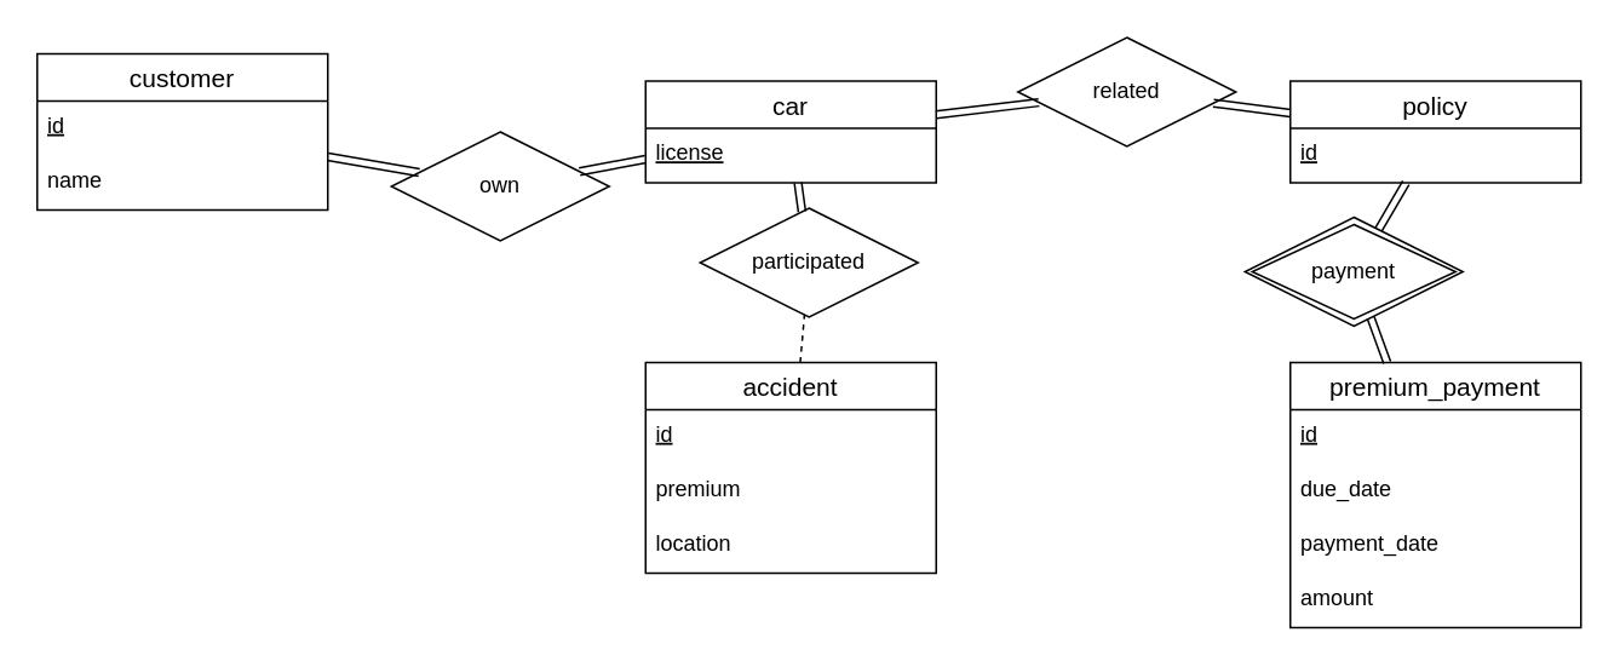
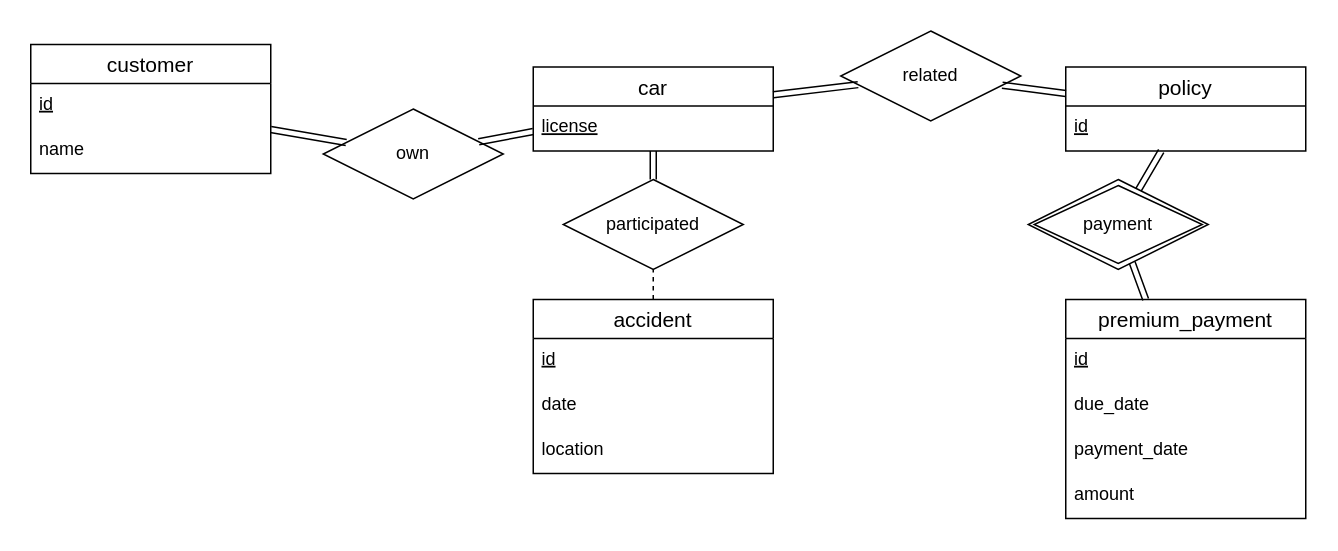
- <mxCell id="8" value="participated" style="shape=rhombus;perimeter=rhombusPerimeter;whiteSpace=wrap;html=1;align=center;" vertex="1" parent="1"><mxGeometry x="385" y="114" width="120" height="60" as="geometry" /></mxCell>
+ <mxCell id="8" value="participated" style="shape=rhombus;perimeter=rhombusPerimeter;whiteSpace=wrap;html=1;align=center;" vertex="1" parent="1"><mxGeometry x="375" y="119" width="120" height="60" as="geometry" /></mxCell>
- <mxCell id="14" value="premium" style="text;strokeColor=none;fillColor=none;spacingLeft=4;spacingRight=4;overflow=hidden;rotatable=0;points=[[0,0.5],[1,0.5]];portConstraint=eastwest;fontSize=12;" vertex="1" parent="12"><mxGeometry y="56" width="160" height="30" as="geometry" /></mxCell>
+ <mxCell id="14" value="date" style="text;strokeColor=none;fillColor=none;spacingLeft=4;spacingRight=4;overflow=hidden;rotatable=0;points=[[0,0.5],[1,0.5]];portConstraint=eastwest;fontSize=12;" vertex="1" parent="12"><mxGeometry y="56" width="160" height="30" as="geometry" /></mxCell>
